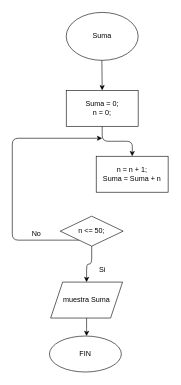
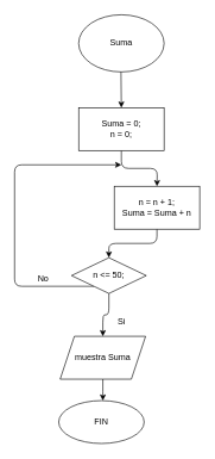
+ <mxCell id="7" style="edgeStyle=orthogonalEdgeStyle;rounded=1;orthogonalLoop=1;jettySize=auto;html=1;" edge="1" parent="1" source="8" target="12"><mxGeometry relative="1" as="geometry"><mxPoint x="140" y="350" as="targetPoint" /></mxGeometry></mxCell>
